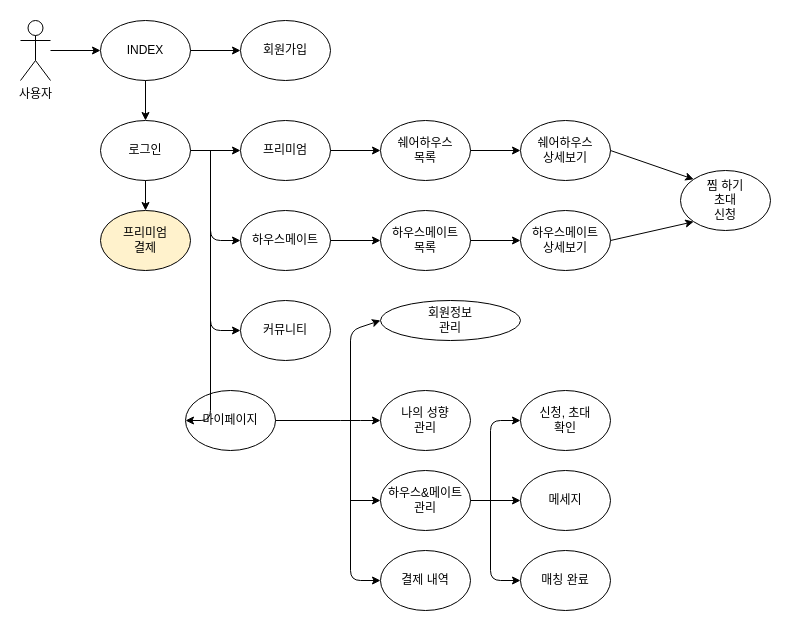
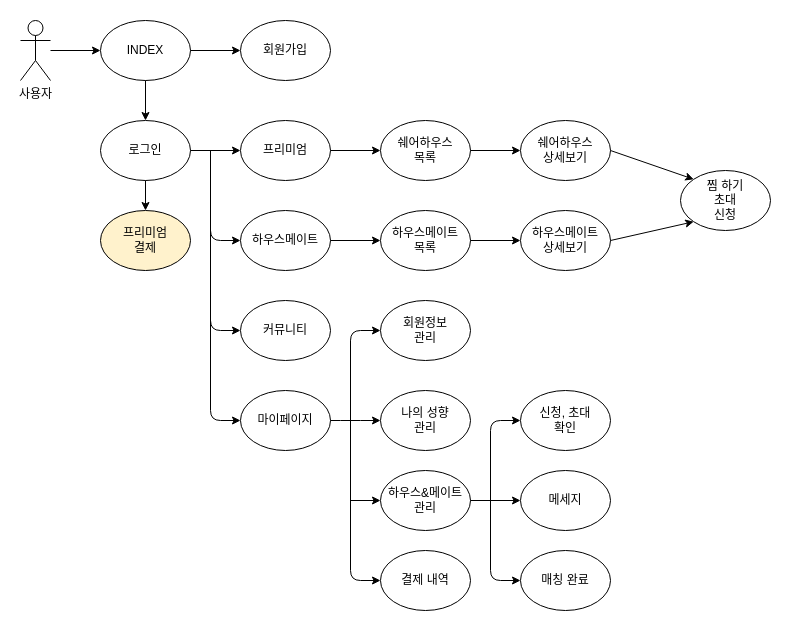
- <mxCell id="30" value="회원정보&lt;br&gt;관리" style="ellipse;whiteSpace=wrap;html=1;" vertex="1" parent="1"><mxGeometry x="380" y="300" width="140" height="40" as="geometry" /></mxCell>
+ <mxCell id="30" value="회원정보&lt;br&gt;관리" style="ellipse;whiteSpace=wrap;html=1;" vertex="1" parent="1"><mxGeometry x="380" y="300" width="90" height="60" as="geometry" /></mxCell>
- <mxCell id="26" value="마이페이지" style="ellipse;whiteSpace=wrap;html=1;" vertex="1" parent="1"><mxGeometry x="185" y="390" width="90" height="60" as="geometry" /></mxCell>
+ <mxCell id="26" value="마이페이지" style="ellipse;whiteSpace=wrap;html=1;" vertex="1" parent="1"><mxGeometry x="240" y="390" width="90" height="60" as="geometry" /></mxCell>
